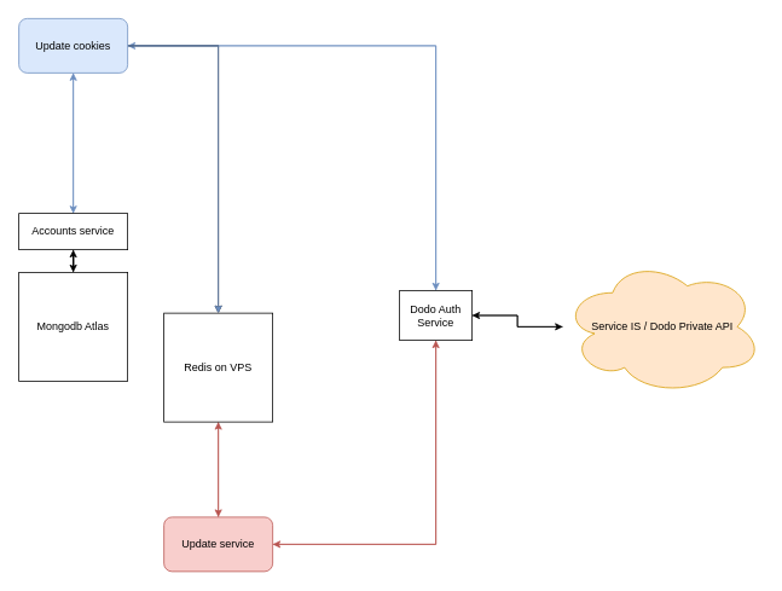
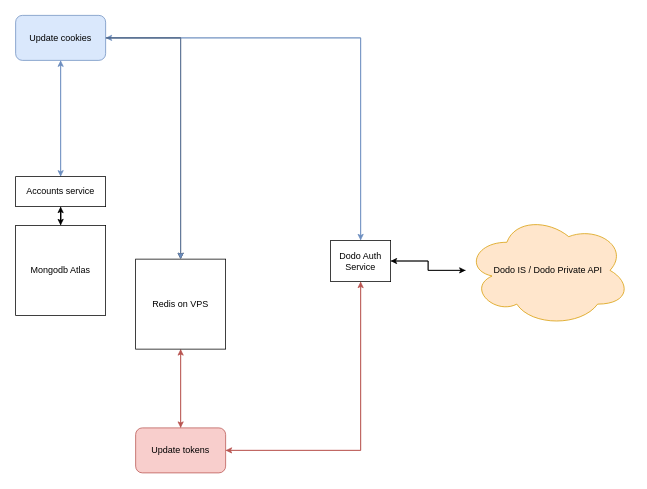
- <mxCell id="22" value="Service IS / Dodo Private API" style="ellipse;shape=cloud;whiteSpace=wrap;html=1;fillColor=#ffe6cc;strokeColor=#d79b00;" vertex="1" parent="1"><mxGeometry x="620" y="285" width="220" height="150" as="geometry" /></mxCell>
+ <mxCell id="22" value="Dodo IS / Dodo Private API" style="ellipse;shape=cloud;whiteSpace=wrap;html=1;fillColor=#ffe6cc;strokeColor=#d79b00;" vertex="1" parent="1"><mxGeometry x="620" y="285" width="220" height="150" as="geometry" /></mxCell>
- <mxCell id="20" value="Update service" style="rounded=1;whiteSpace=wrap;html=1;fillColor=#f8cecc;strokeColor=#b85450;" vertex="1" parent="1"><mxGeometry x="180" y="570" width="120" height="60" as="geometry" /></mxCell>
+ <mxCell id="20" value="Update tokens" style="rounded=1;whiteSpace=wrap;html=1;fillColor=#f8cecc;strokeColor=#b85450;" vertex="1" parent="1"><mxGeometry x="180" y="570" width="120" height="60" as="geometry" /></mxCell>
